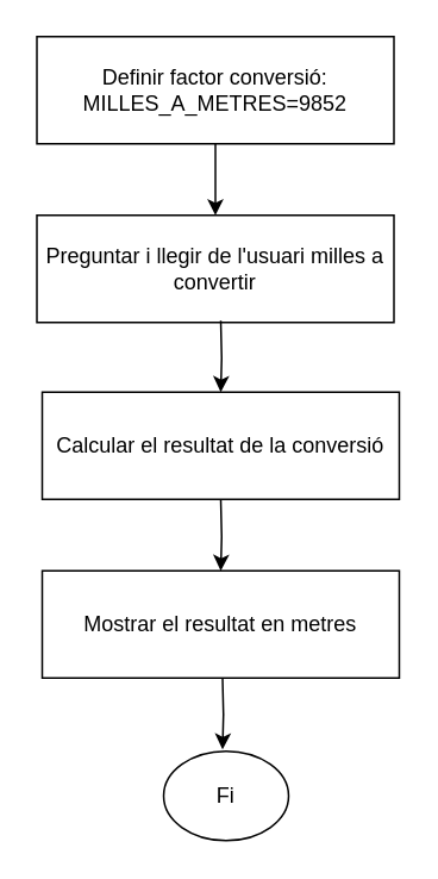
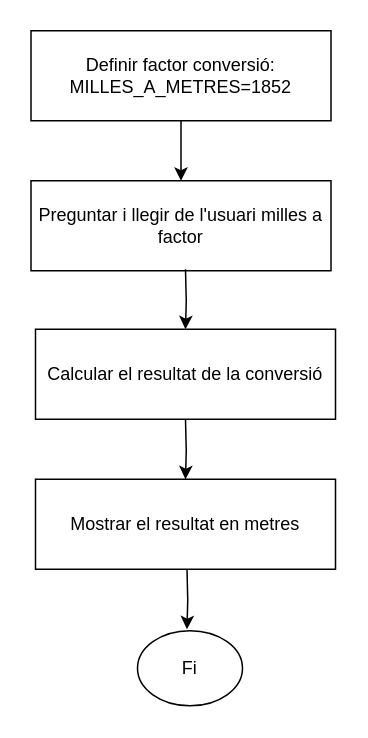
- <mxCell id="4" value="Definir factor conversió: MILLES_A_METRES=9852" style="rounded=0;whiteSpace=wrap;html=1;" vertex="1" parent="1"><mxGeometry x="20" y="20" width="200" height="60" as="geometry" /></mxCell>
+ <mxCell id="4" value="Definir factor conversió: MILLES_A_METRES=1852" style="rounded=0;whiteSpace=wrap;html=1;" vertex="1" parent="1"><mxGeometry x="20" y="20" width="200" height="60" as="geometry" /></mxCell>
- <mxCell id="5" value="Preguntar i llegir de l'usuari milles a convertir" style="rounded=0;whiteSpace=wrap;html=1;" vertex="1" parent="1"><mxGeometry x="20" y="120" width="200" height="60" as="geometry" /></mxCell>
+ <mxCell id="5" value="Preguntar i llegir de l'usuari milles a factor" style="rounded=0;whiteSpace=wrap;html=1;" vertex="1" parent="1"><mxGeometry x="20" y="120" width="200" height="60" as="geometry" /></mxCell>
